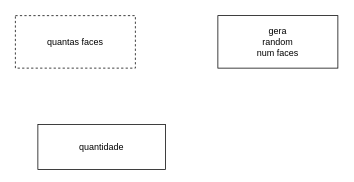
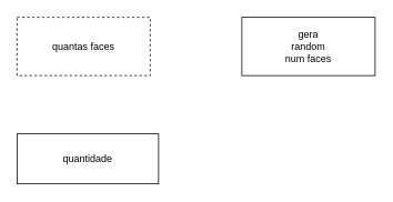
- <mxCell id="3" value="quantidade" style="rounded=0;whiteSpace=wrap;html=1;" vertex="1" parent="1"><mxGeometry x="50" y="165" width="170" height="60" as="geometry" /></mxCell>
+ <mxCell id="3" value="quantidade" style="rounded=0;whiteSpace=wrap;html=1;" vertex="1" parent="1"><mxGeometry x="20" y="160" width="170" height="60" as="geometry" /></mxCell>
